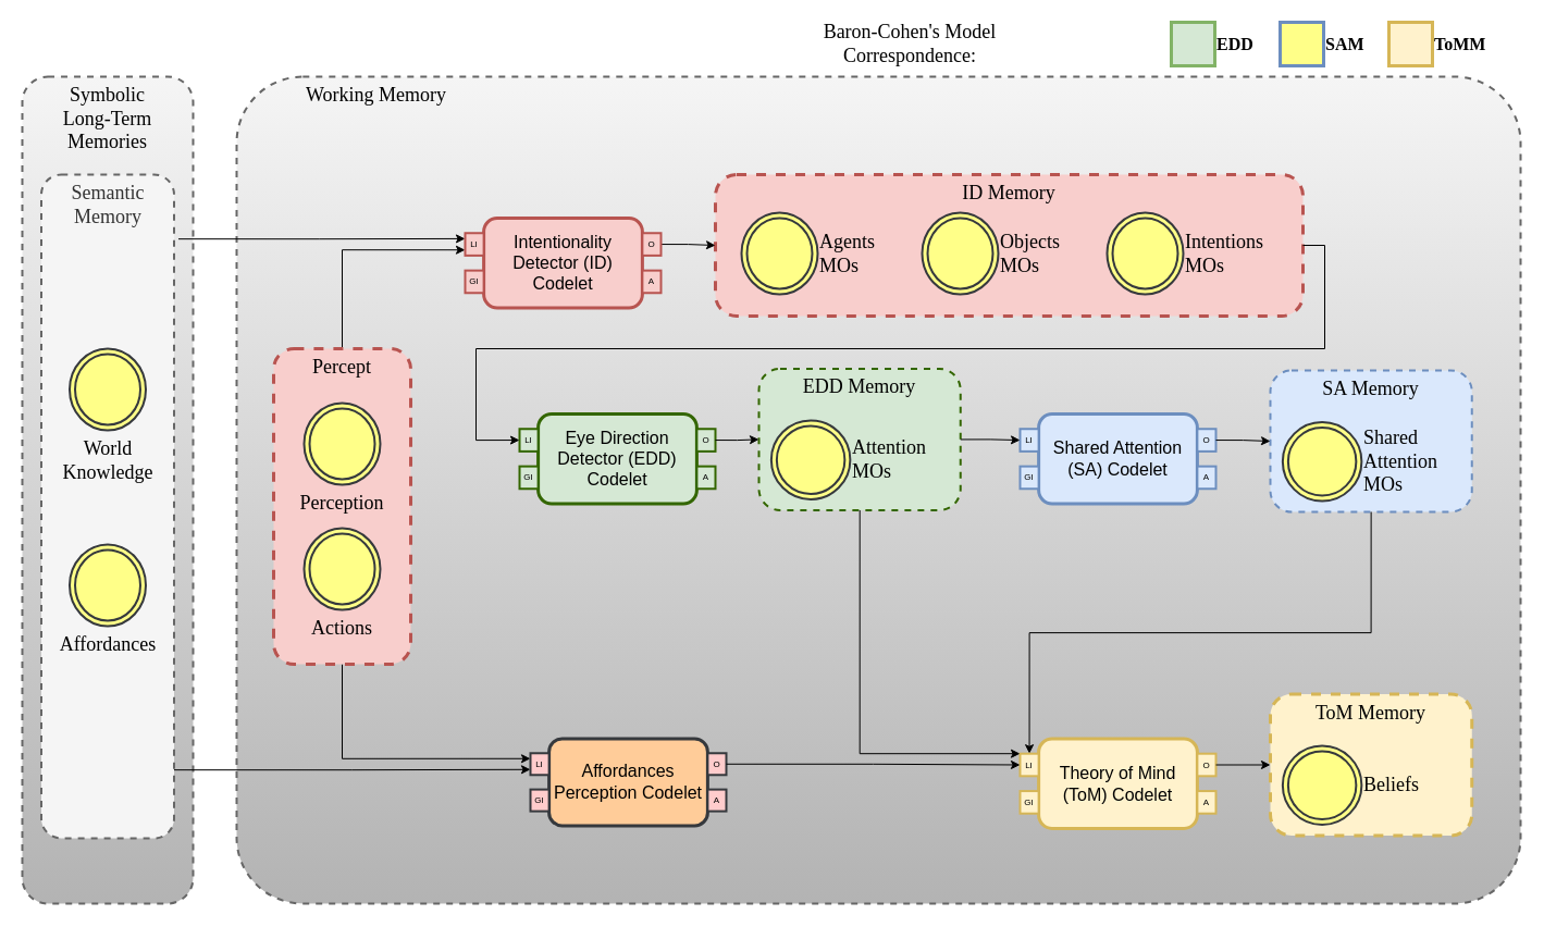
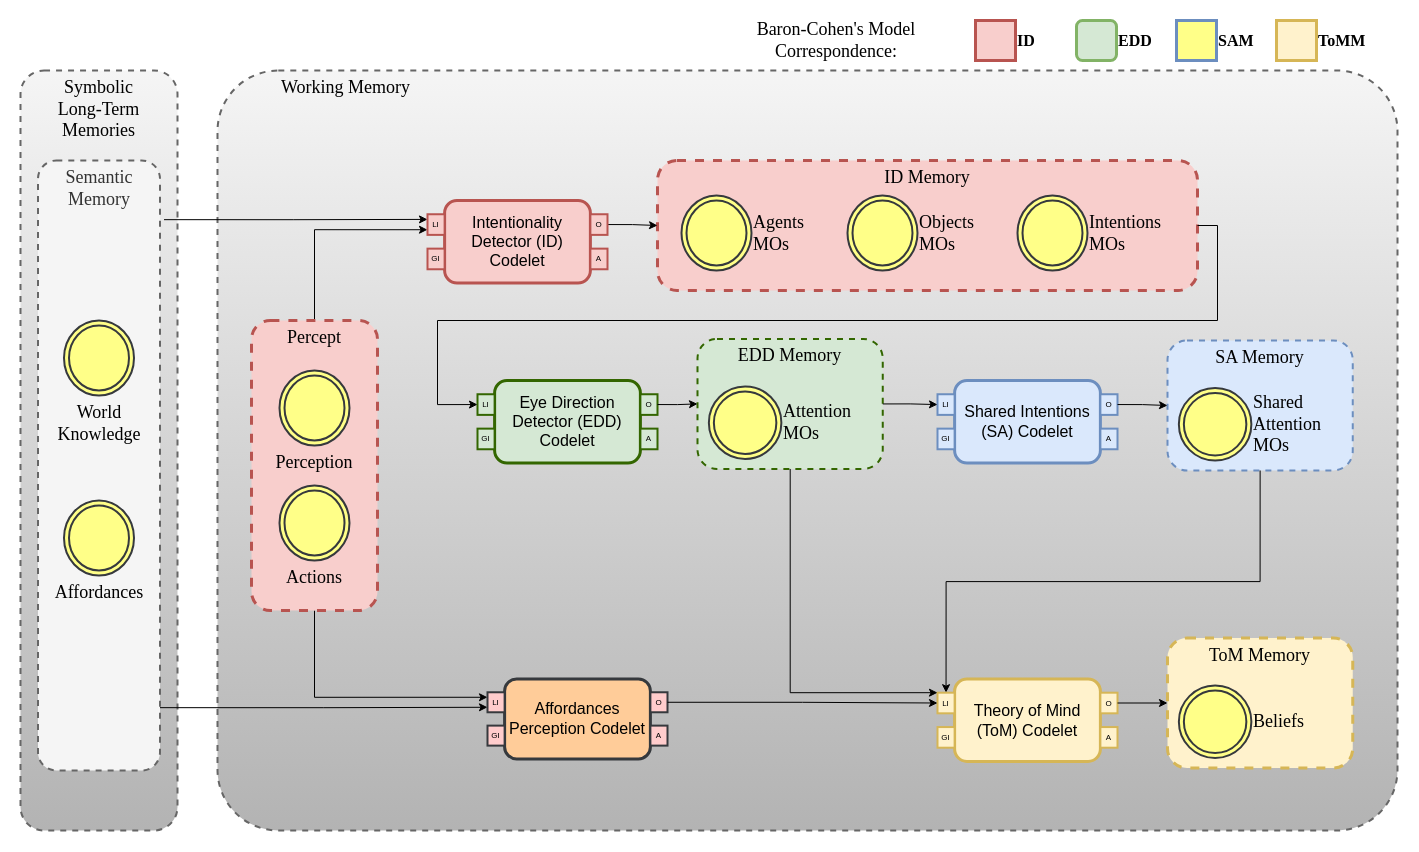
+ <mxCell id="65" value="&lt;b&gt;ID&lt;/b&gt;" style="rounded=0;whiteSpace=wrap;html=1;fontFamily=Hack;fontSource=https%3A%2F%2Ffonts.googleapis.com%2Fcss%3Ffamily%3DHack;fontSize=16;strokeColor=#b85450;strokeWidth=3;fillColor=#f8cecc;align=left;verticalAlign=middle;labelPosition=right;verticalLabelPosition=middle;" parent="1" vertex="1"><mxGeometry x="975" y="20" width="40" height="40" as="geometry" /></mxCell>
- <mxCell id="66" value="&lt;b&gt;EDD&lt;/b&gt;" style="rounded=0;whiteSpace=wrap;html=1;fontFamily=Hack;fontSource=https%3A%2F%2Ffonts.googleapis.com%2Fcss%3Ffamily%3DHack;fontSize=16;strokeColor=#82b366;strokeWidth=3;fillColor=#d5e8d4;align=left;verticalAlign=middle;labelPosition=right;verticalLabelPosition=middle;" parent="1" vertex="1"><mxGeometry x="1076" y="20" width="40" height="40" as="geometry" /></mxCell>
+ <mxCell id="66" value="&lt;b&gt;EDD&lt;/b&gt;" style="whiteSpace=wrap;html=1;fontFamily=Hack;fontSource=https%3A%2F%2Ffonts.googleapis.com%2Fcss%3Ffamily%3DHack;fontSize=16;strokeColor=#82b366;strokeWidth=3;fillColor=#d5e8d4;align=left;verticalAlign=middle;labelPosition=right;verticalLabelPosition=middle;rounded=1;" parent="1" vertex="1"><mxGeometry x="1076" y="20" width="40" height="40" as="geometry" /></mxCell>
- <mxCell id="26" value="&lt;font style=&quot;font-size: 16px&quot;&gt;Shared Attention (SA) Codelet&lt;/font&gt;" style="rounded=1;whiteSpace=wrap;html=1;strokeWidth=3;fillColor=#dae8fc;strokeColor=#6c8ebf;" parent="25" vertex="1"><mxGeometry x="17.113" width="145.775" height="82.5" as="geometry" /></mxCell>
+ <mxCell id="26" value="&lt;font style=&quot;font-size: 16px&quot;&gt;Shared Intentions (SA) Codelet&lt;/font&gt;" style="rounded=1;whiteSpace=wrap;html=1;strokeWidth=3;fillColor=#dae8fc;strokeColor=#6c8ebf;" parent="25" vertex="1"><mxGeometry x="17.113" width="145.775" height="82.5" as="geometry" /></mxCell>
